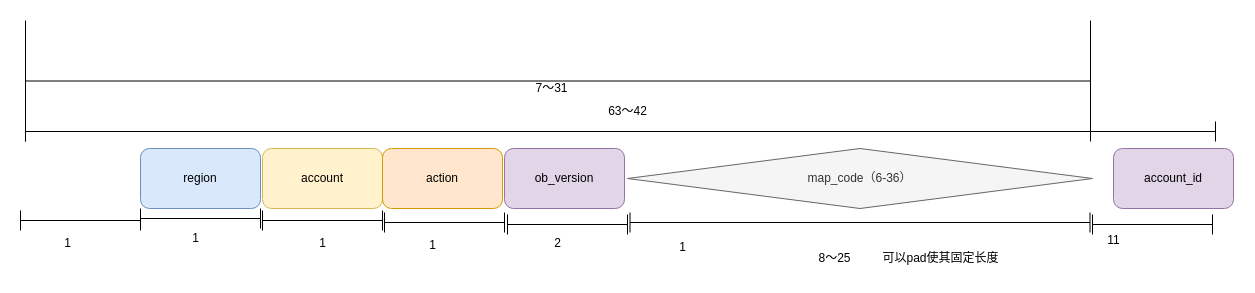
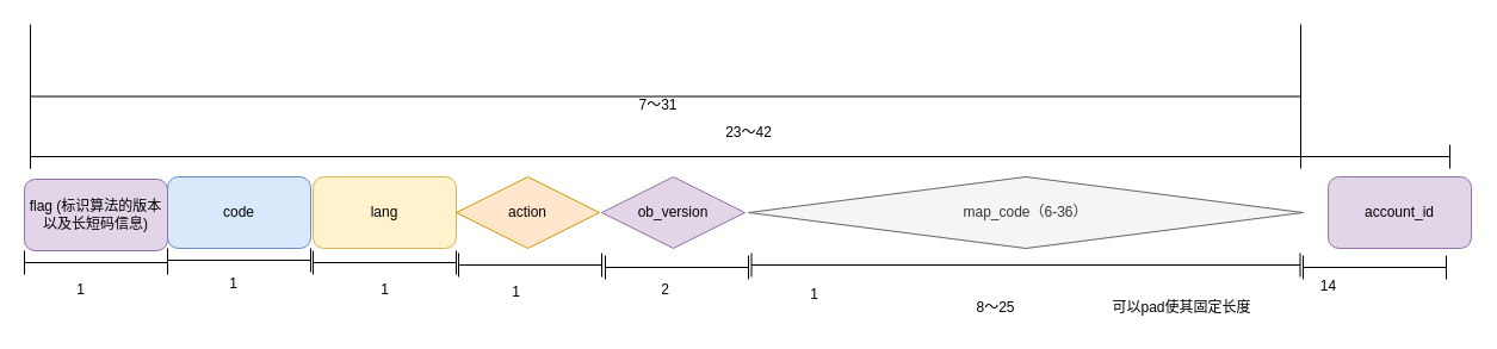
- <mxCell id="25" value="63～42" style="text;html=1;align=center;verticalAlign=middle;resizable=0;points=[];autosize=1;strokeColor=none;fillColor=none;" vertex="1" parent="1"><mxGeometry x="598" y="98" width="57" height="26" as="geometry" /></mxCell>
+ <mxCell id="25" value="23～42" style="text;html=1;align=center;verticalAlign=middle;resizable=0;points=[];autosize=1;strokeColor=none;fillColor=none;" vertex="1" parent="1"><mxGeometry x="598" y="98" width="57" height="26" as="geometry" /></mxCell>
- <mxCell id="2" value="region" style="rounded=1;whiteSpace=wrap;html=1;fillColor=#dae8fc;strokeColor=#6c8ebf;" vertex="1" parent="1"><mxGeometry x="140" y="148" width="120" height="60" as="geometry" /></mxCell>
+ <mxCell id="2" value="code" style="rounded=1;whiteSpace=wrap;html=1;fillColor=#dae8fc;strokeColor=#6c8ebf;" vertex="1" parent="1"><mxGeometry x="140" y="148" width="120" height="60" as="geometry" /></mxCell>
- <mxCell id="3" value="account" style="rounded=1;whiteSpace=wrap;html=1;fillColor=#fff2cc;strokeColor=#d6b656;" vertex="1" parent="1"><mxGeometry x="262" y="148" width="120" height="60" as="geometry" /></mxCell>
+ <mxCell id="3" value="lang" style="rounded=1;whiteSpace=wrap;html=1;fillColor=#fff2cc;strokeColor=#d6b656;" vertex="1" parent="1"><mxGeometry x="262" y="148" width="120" height="60" as="geometry" /></mxCell>
- <mxCell id="4" value="action" style="rounded=1;whiteSpace=wrap;html=1;fillColor=#ffe6cc;strokeColor=#d79b00;" vertex="1" parent="1"><mxGeometry x="382" y="148" width="120" height="60" as="geometry" /></mxCell>
+ <mxCell id="4" value="action" style="rhombus;whiteSpace=wrap;html=1;fillColor=#ffe6cc;strokeColor=#d79b00;" vertex="1" parent="1"><mxGeometry x="382" y="148" width="120" height="60" as="geometry" /></mxCell>
- <mxCell id="5" value="ob_version" style="rounded=1;whiteSpace=wrap;html=1;fillColor=#e1d5e7;strokeColor=#9673a6;" vertex="1" parent="1"><mxGeometry x="504" y="148" width="120" height="60" as="geometry" /></mxCell>
+ <mxCell id="5" value="ob_version" style="rhombus;whiteSpace=wrap;html=1;fillColor=#e1d5e7;strokeColor=#9673a6;" vertex="1" parent="1"><mxGeometry x="504" y="148" width="120" height="60" as="geometry" /></mxCell>
+ <mxCell id="18" value="flag (标识算法的版本以及长短码信息)" style="rounded=1;whiteSpace=wrap;html=1;fillColor=#e1d5e7;strokeColor=#9673a6;" vertex="1" parent="1"><mxGeometry x="20" y="150" width="120" height="60" as="geometry" /></mxCell>
- <mxCell id="28" value="11" style="text;html=1;align=center;verticalAlign=middle;resizable=0;points=[];autosize=1;strokeColor=none;fillColor=none;" vertex="1" parent="1"><mxGeometry x="1098" y="227" width="30" height="26" as="geometry" /></mxCell>
+ <mxCell id="28" value="14" style="text;html=1;align=center;verticalAlign=middle;resizable=0;points=[];autosize=1;strokeColor=none;fillColor=none;" vertex="1" parent="1"><mxGeometry x="1098" y="227" width="30" height="26" as="geometry" /></mxCell>
- <mxCell id="26" value="可以pad使其固定长度" style="text;html=1;align=center;verticalAlign=middle;resizable=0;points=[];autosize=1;strokeColor=none;fillColor=none;" vertex="1" parent="1"><mxGeometry x="873" y="245" width="134" height="26" as="geometry" /></mxCell>
+ <mxCell id="26" value="可以pad使其固定长度" style="text;html=1;align=center;verticalAlign=middle;resizable=0;points=[];autosize=1;strokeColor=none;fillColor=none;" vertex="1" parent="1"><mxGeometry x="923" y="245" width="134" height="26" as="geometry" /></mxCell>
